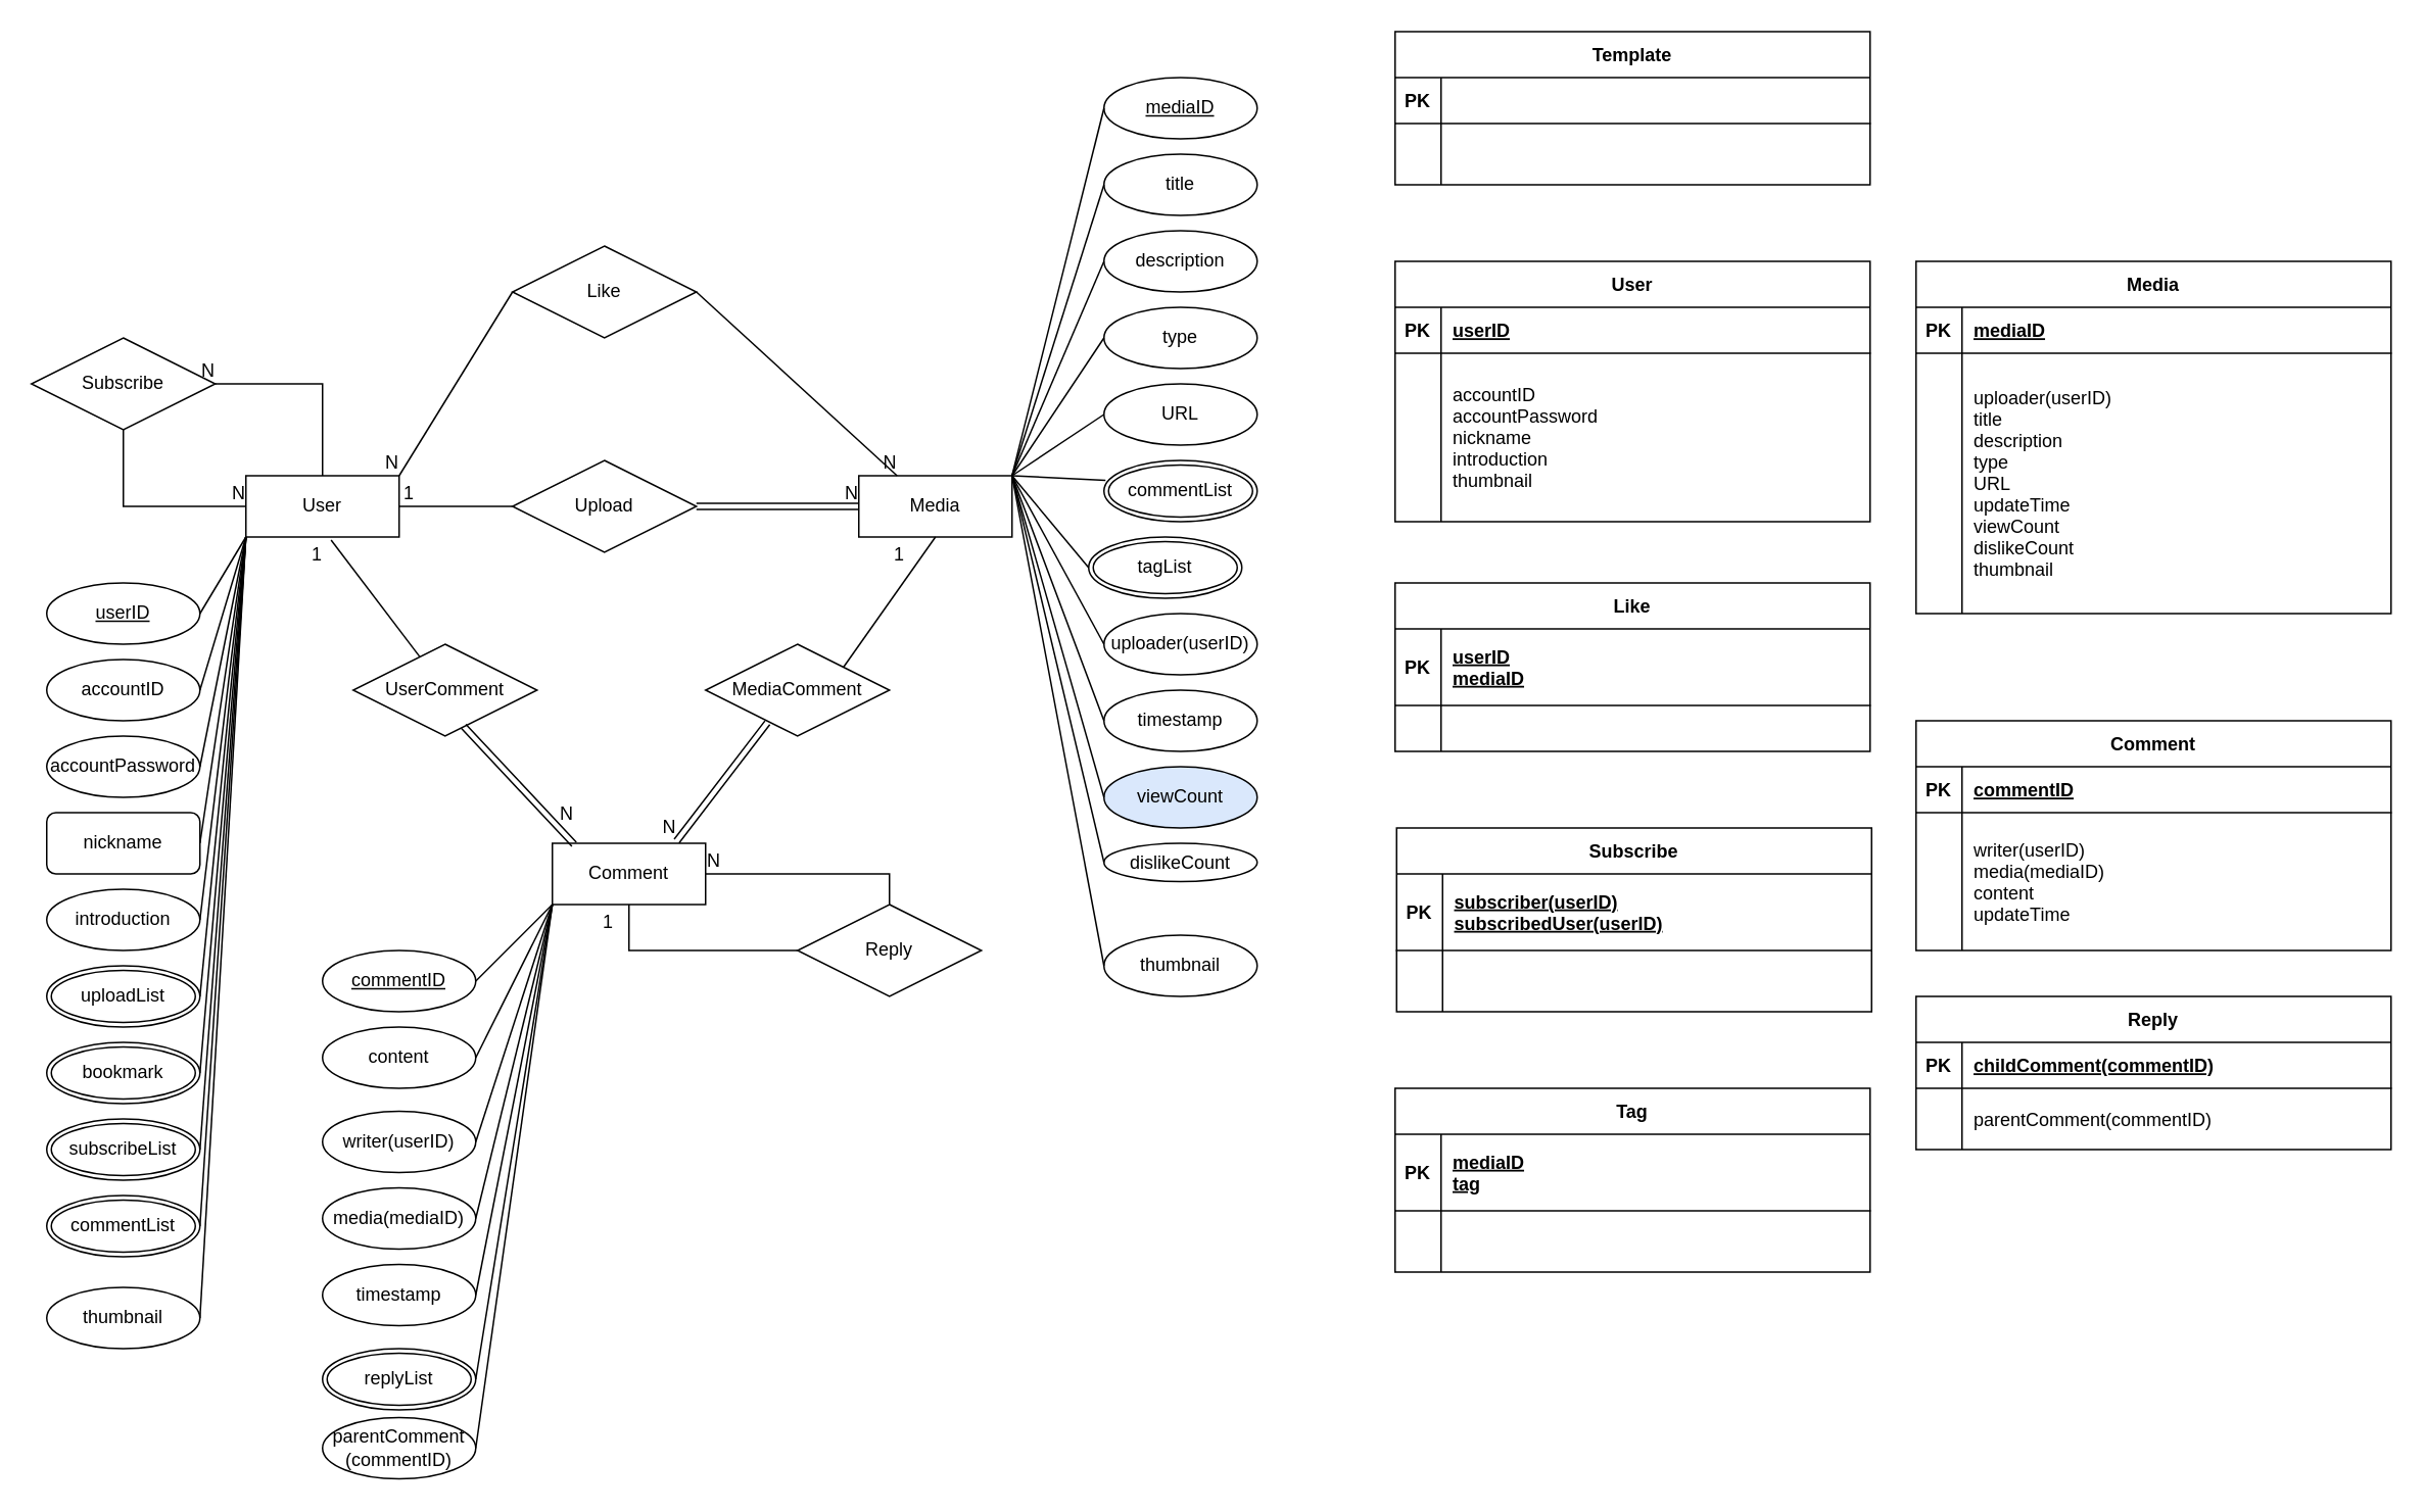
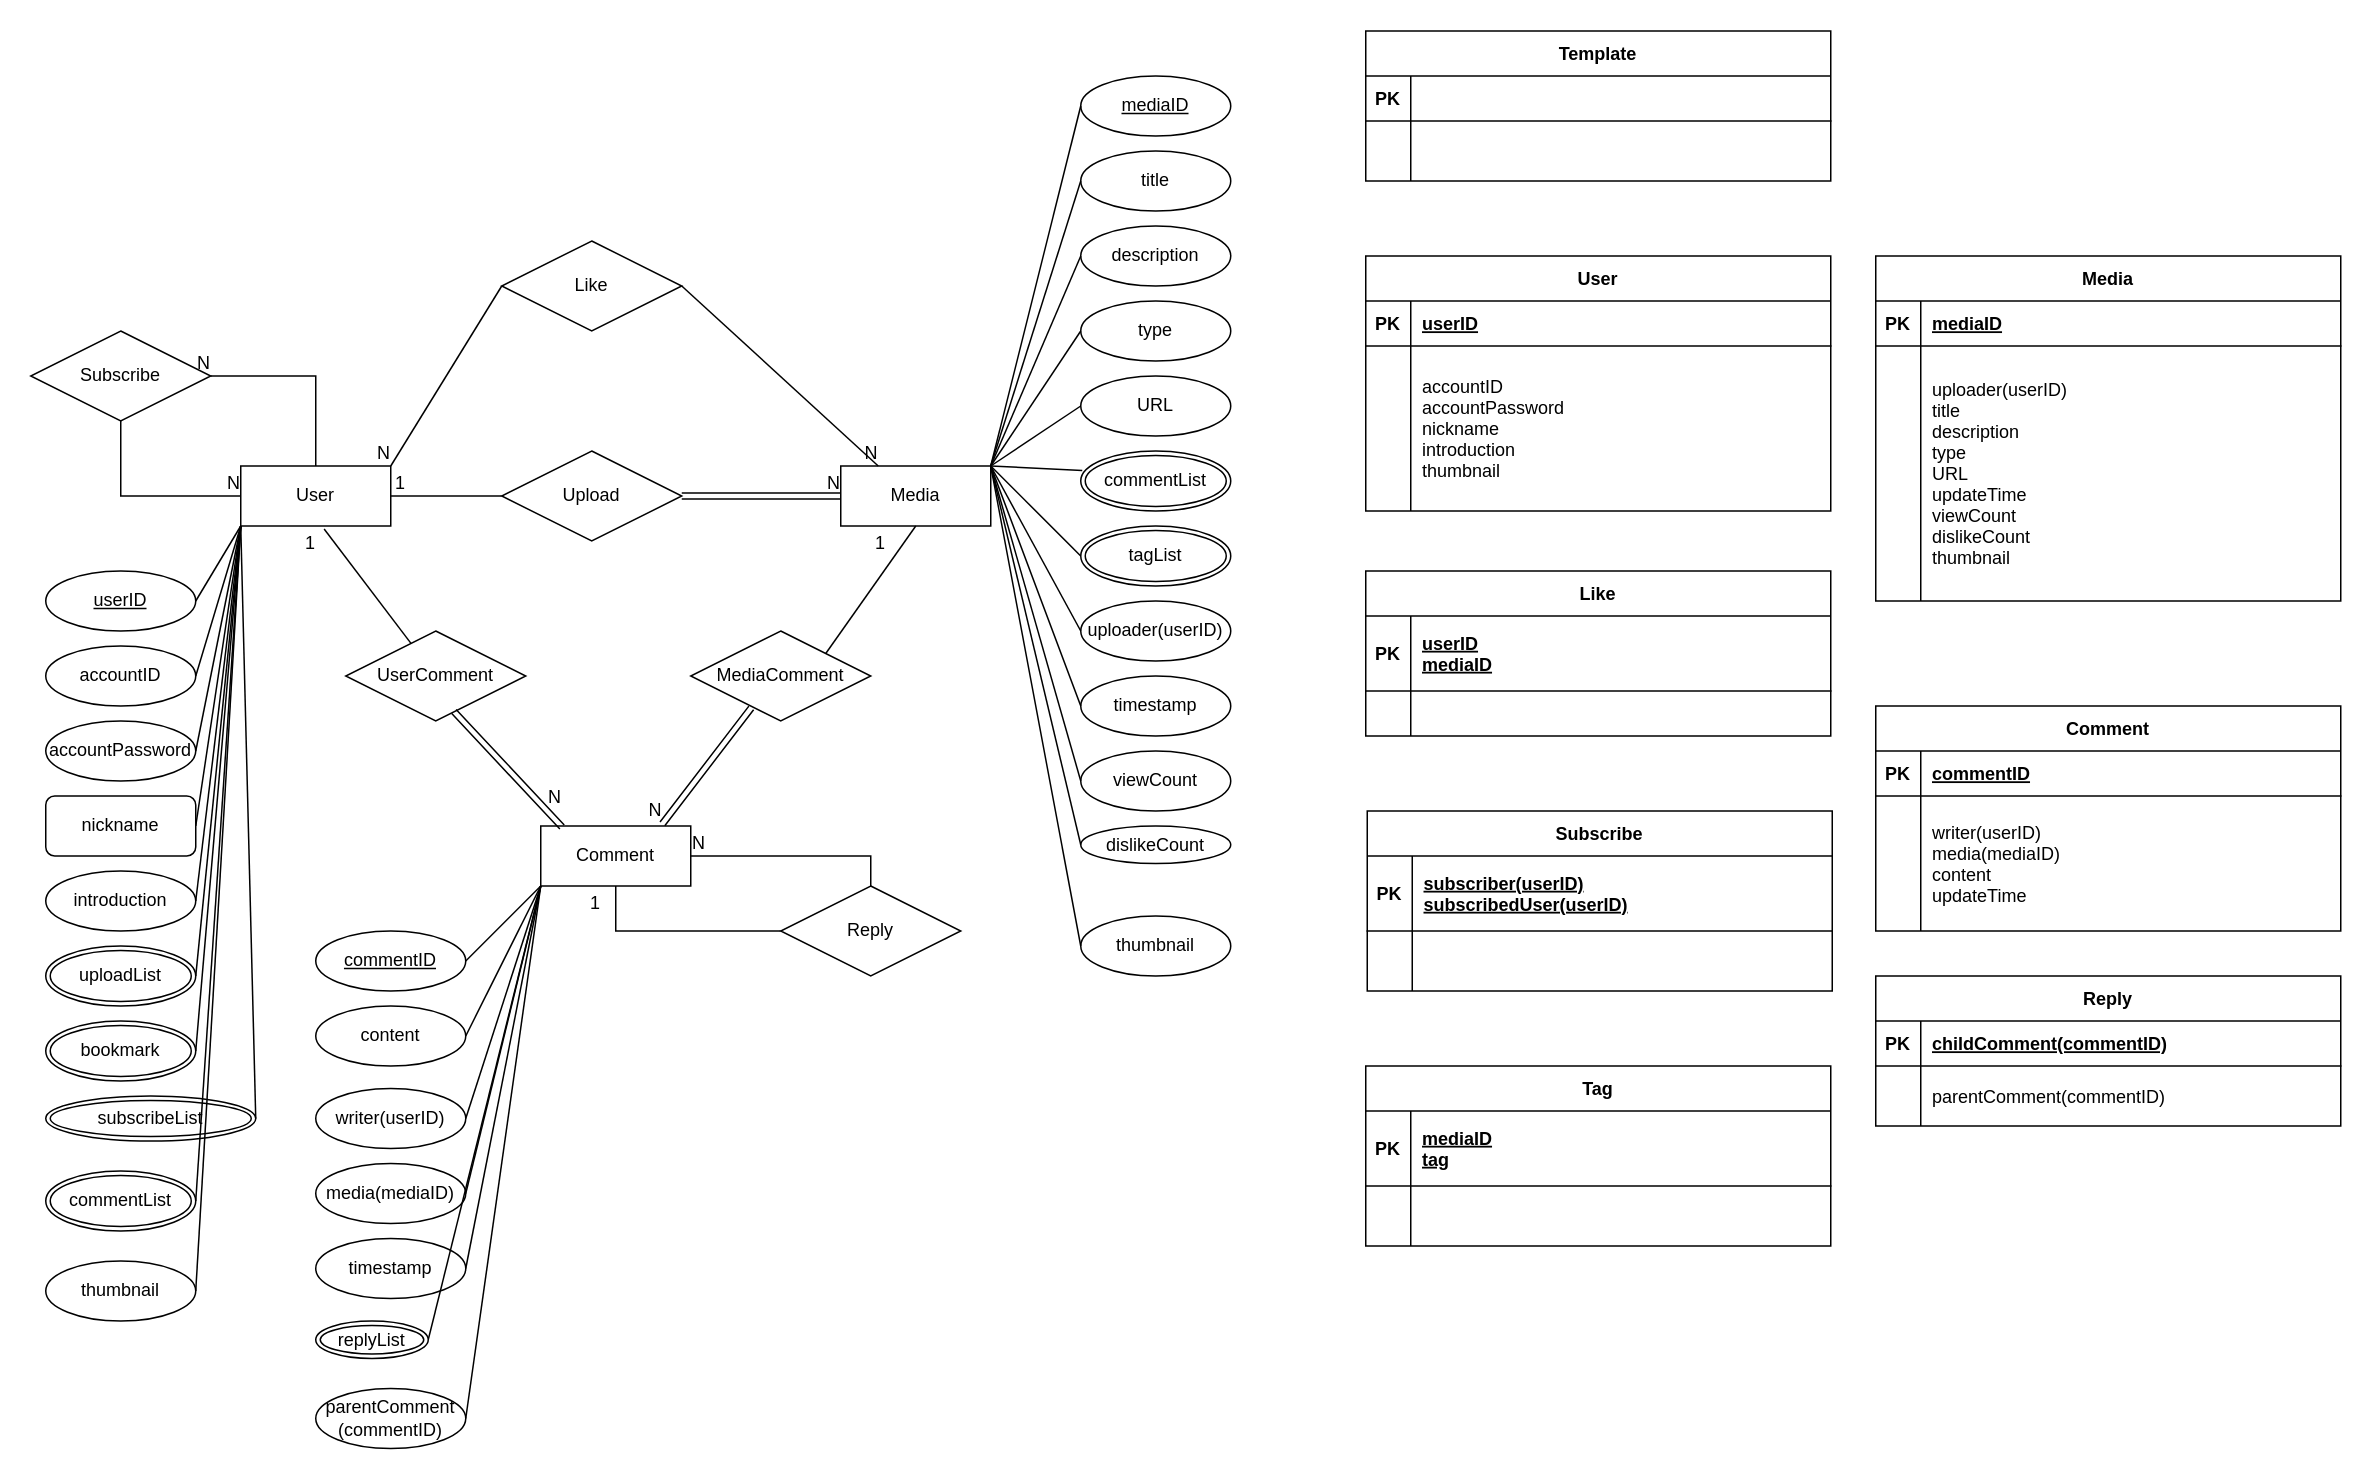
- <mxCell id="65" value="tagList" style="ellipse;shape=doubleEllipse;margin=3;whiteSpace=wrap;html=1;align=center;" parent="1" vertex="1"><mxGeometry x="710" y="350" width="100" height="40" as="geometry" /></mxCell>
+ <mxCell id="65" value="tagList" style="ellipse;shape=doubleEllipse;margin=3;whiteSpace=wrap;html=1;align=center;" parent="1" vertex="1"><mxGeometry x="720" y="350" width="100" height="40" as="geometry" /></mxCell>
- <mxCell id="77" value="viewCount" style="ellipse;whiteSpace=wrap;html=1;align=center;fillColor=#dae8fc;" parent="1" vertex="1"><mxGeometry x="720" y="500" width="100" height="40" as="geometry" /></mxCell>
+ <mxCell id="77" value="viewCount" style="ellipse;whiteSpace=wrap;html=1;align=center;" parent="1" vertex="1"><mxGeometry x="720" y="500" width="100" height="40" as="geometry" /></mxCell>
- <mxCell id="32" value="subscribeList" style="ellipse;shape=doubleEllipse;margin=3;whiteSpace=wrap;html=1;align=center;" parent="1" vertex="1"><mxGeometry x="30" y="730" width="100" height="40" as="geometry" /></mxCell>
+ <mxCell id="32" value="subscribeList" style="ellipse;shape=doubleEllipse;margin=3;whiteSpace=wrap;html=1;align=center;" parent="1" vertex="1"><mxGeometry x="30" y="730" width="140" height="30" as="geometry" /></mxCell>
- <mxCell id="128" value="replyList" style="ellipse;shape=doubleEllipse;margin=3;whiteSpace=wrap;html=1;align=center;" parent="1" vertex="1"><mxGeometry x="210" y="880" width="100" height="40" as="geometry" /></mxCell>
+ <mxCell id="128" value="replyList" style="ellipse;shape=doubleEllipse;margin=3;whiteSpace=wrap;html=1;align=center;" parent="1" vertex="1"><mxGeometry x="210" y="880" width="75" height="25" as="geometry" /></mxCell>
